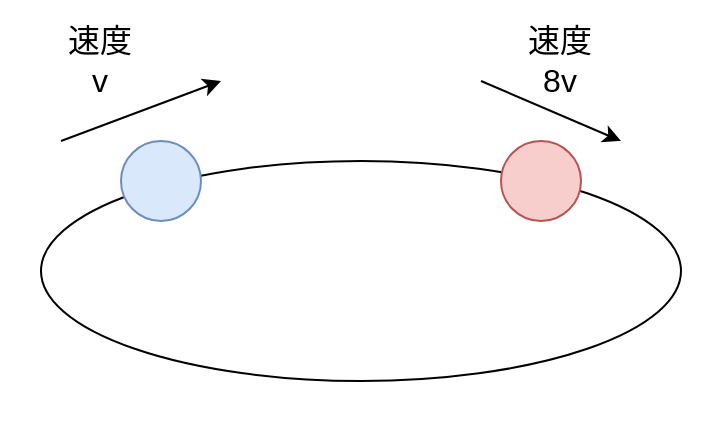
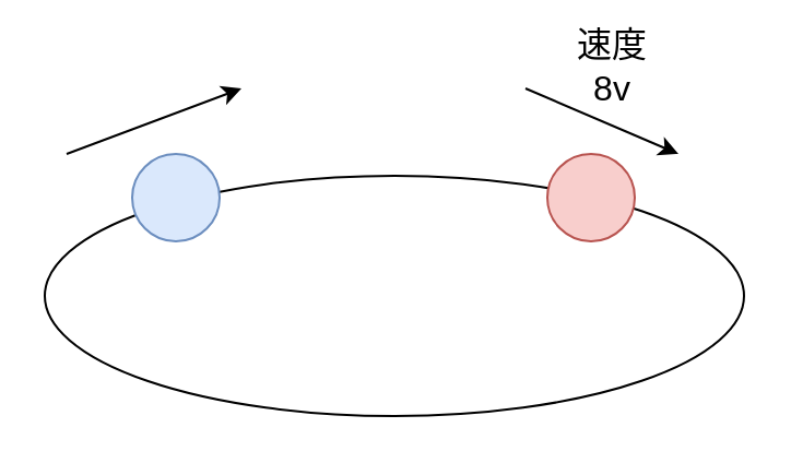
- <mxCell id="7" value="速度v" style="text;html=1;strokeColor=none;fillColor=none;align=center;verticalAlign=middle;whiteSpace=wrap;rounded=0;fontSize=16;" vertex="1" parent="1"><mxGeometry x="30" y="20" width="40" height="20" as="geometry" /></mxCell>
